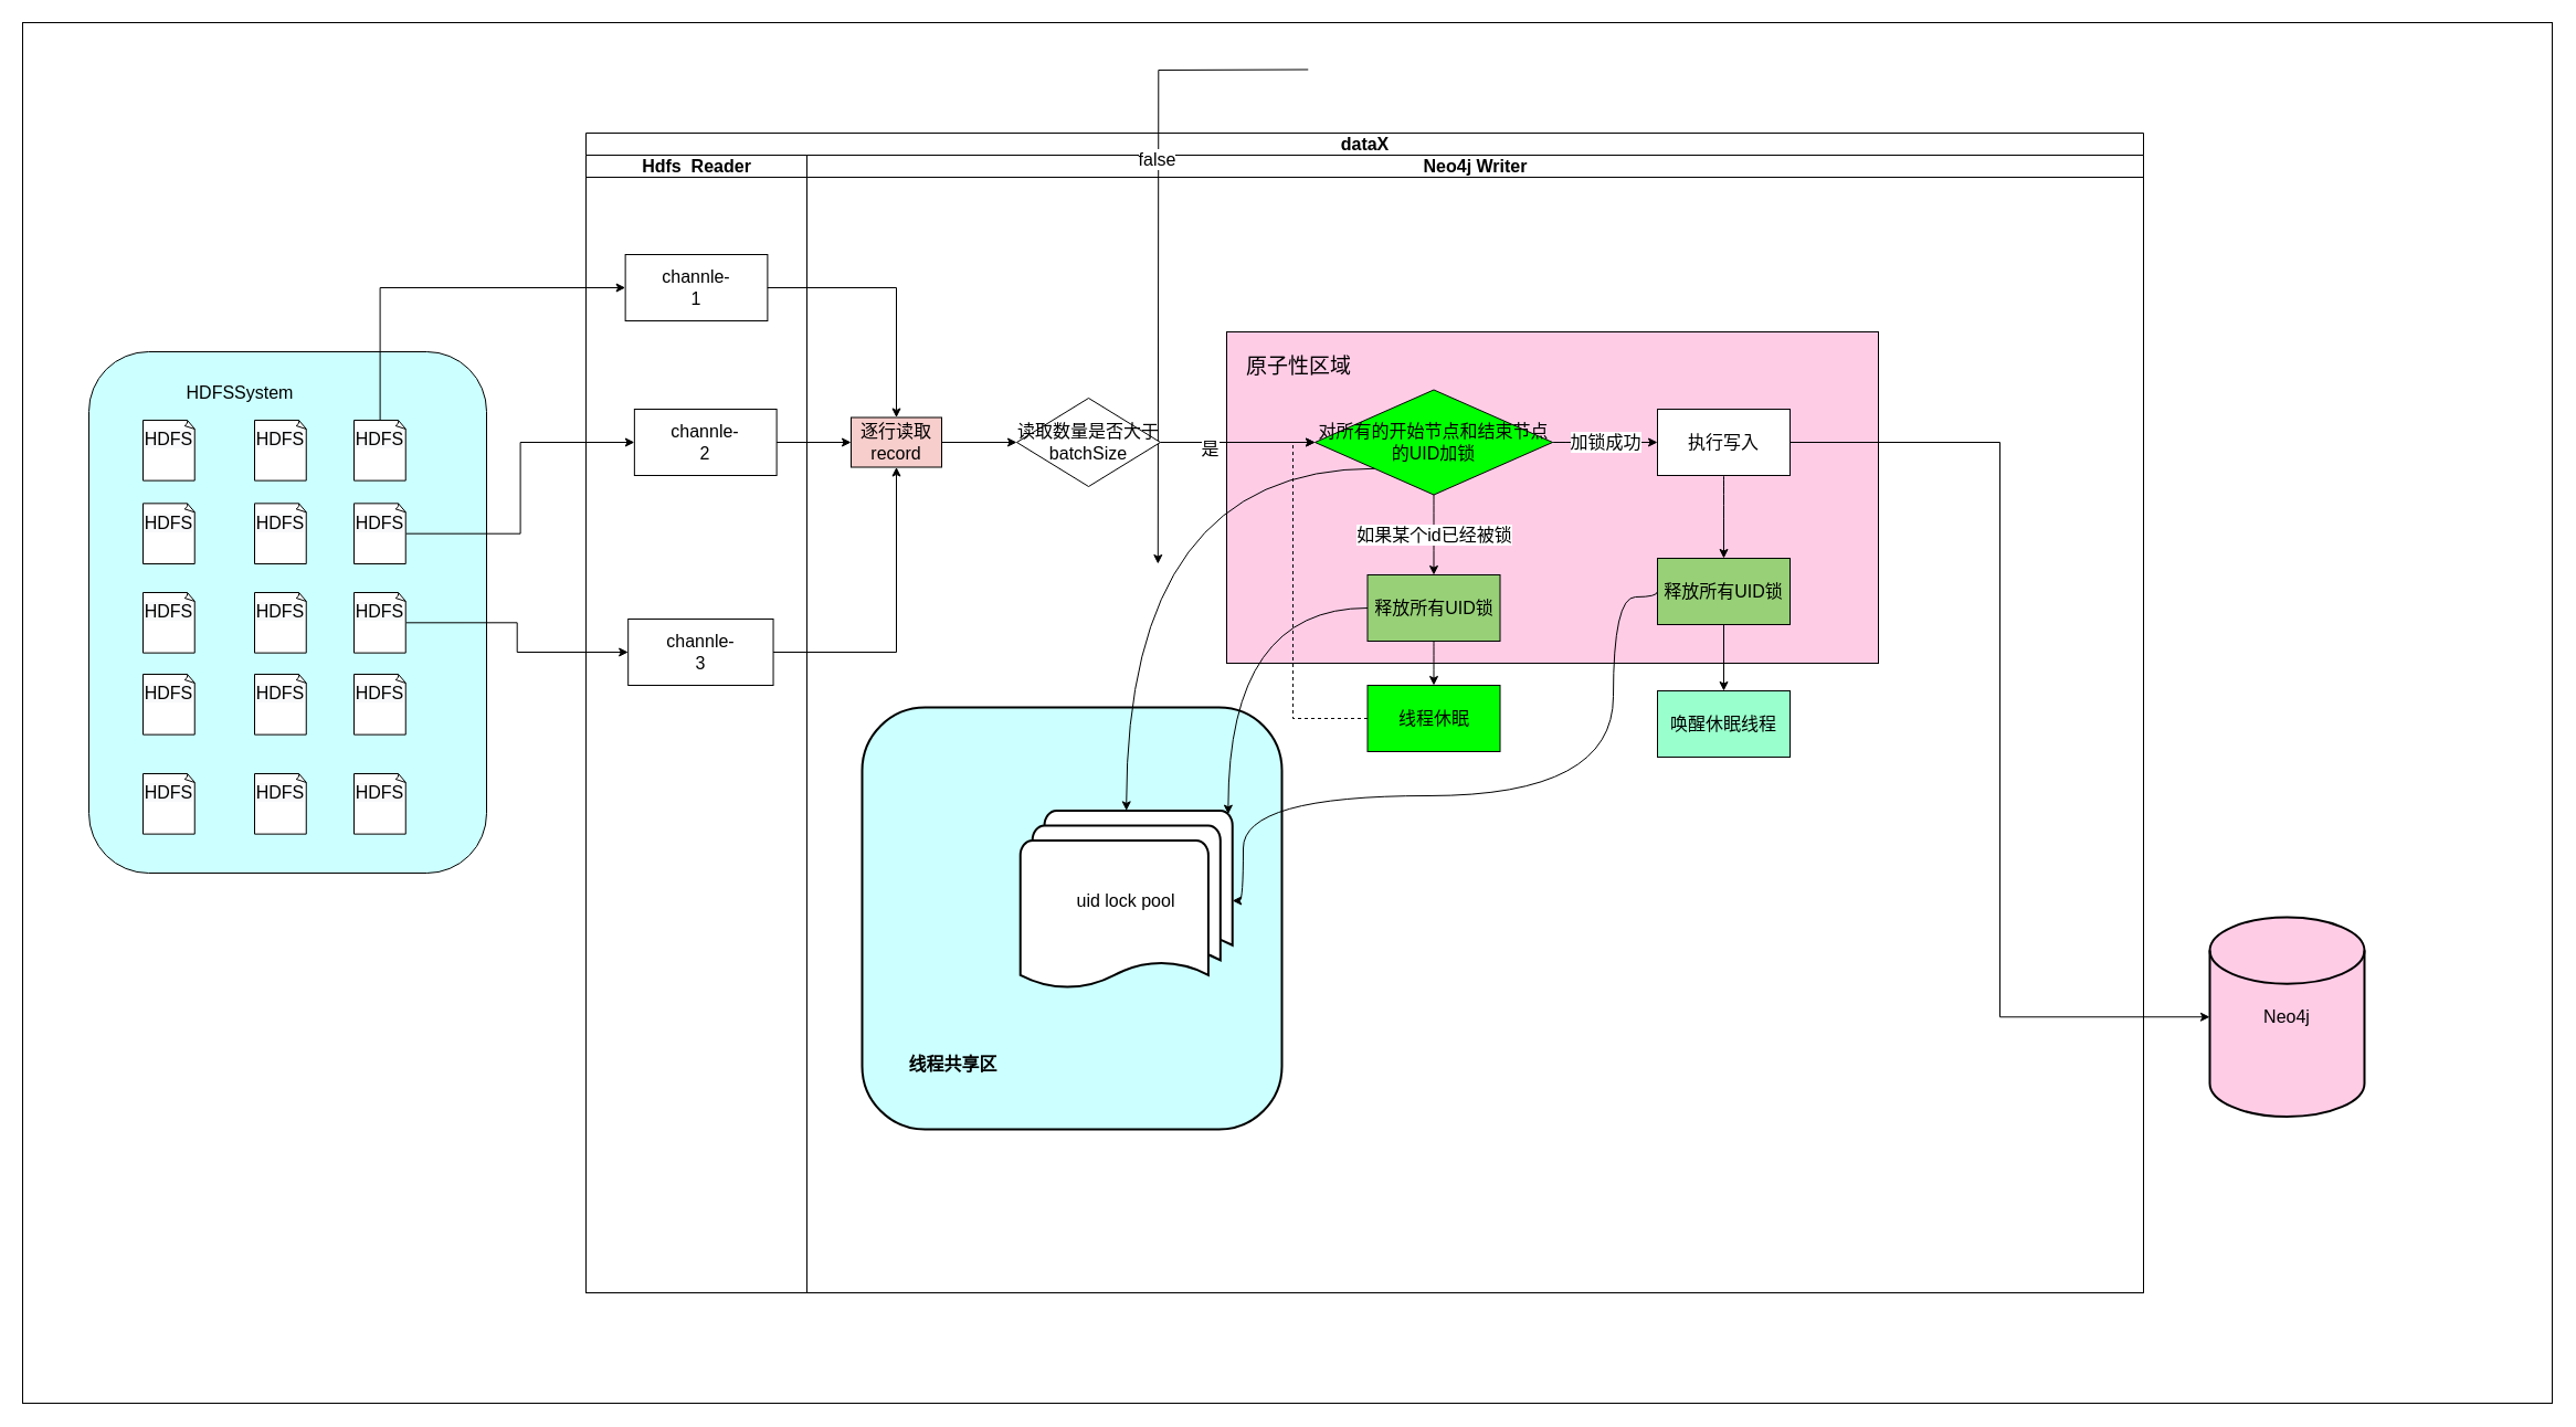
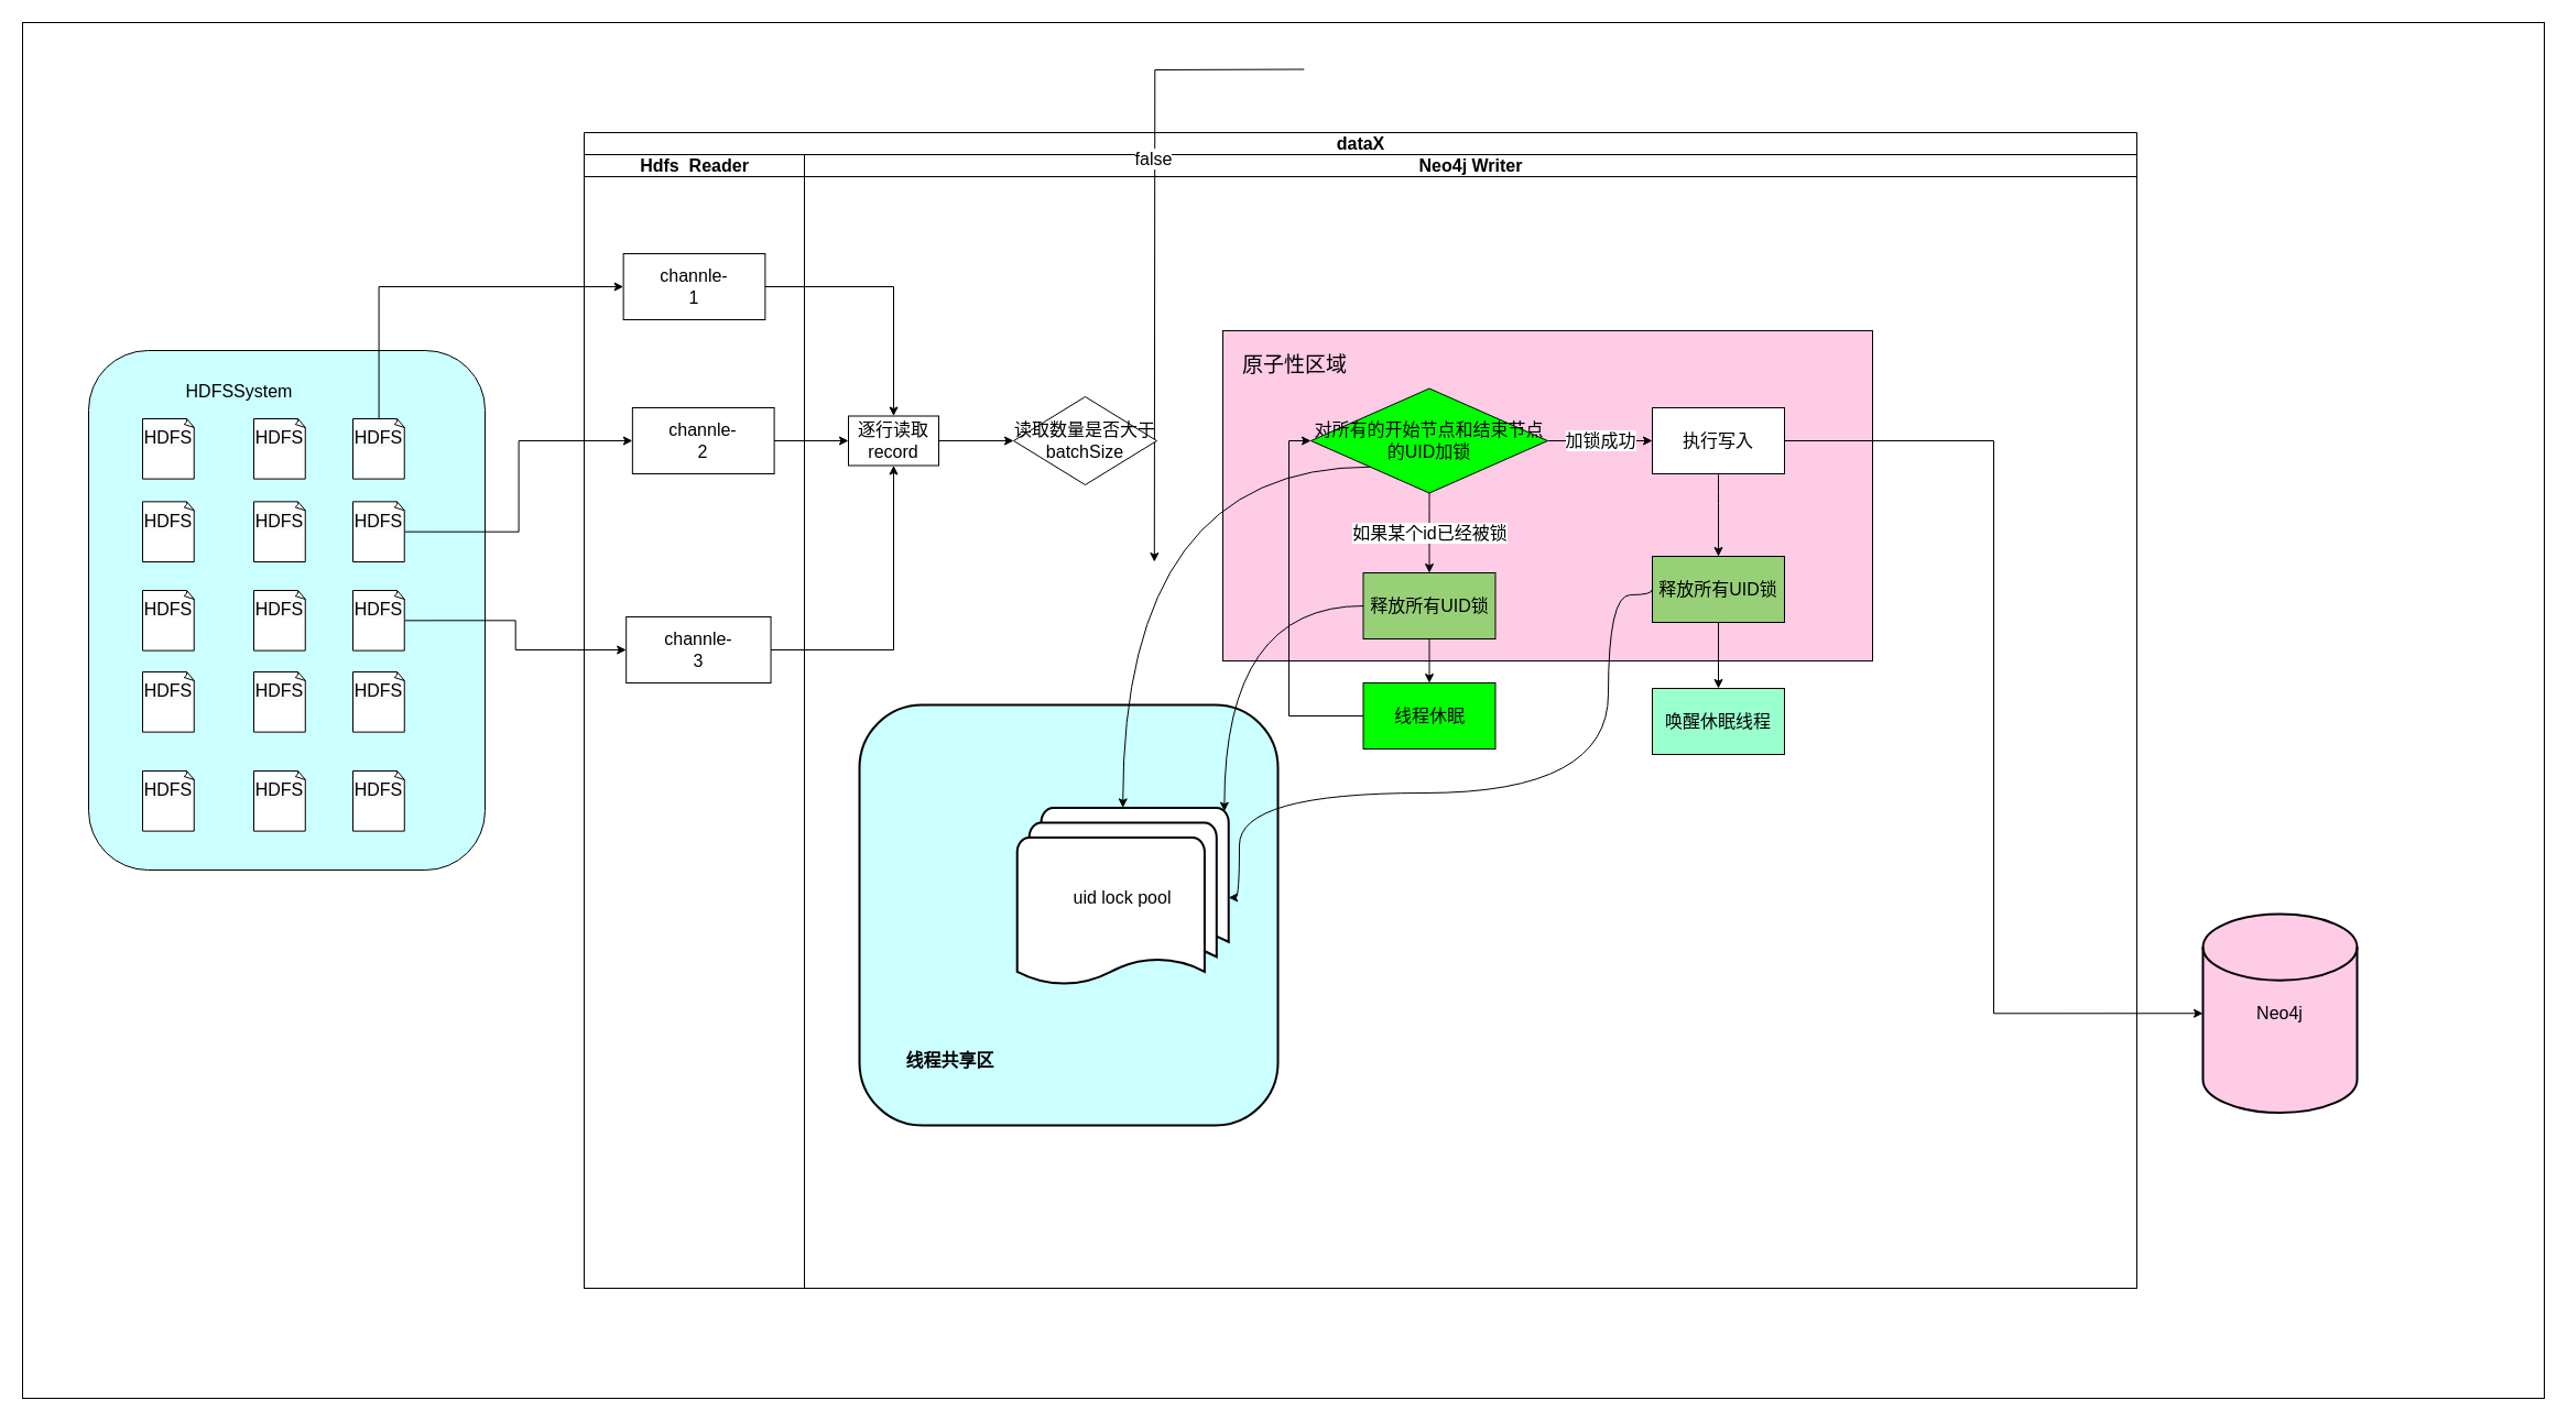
- <mxCell id="17" value="逐行读取record" style="rounded=0;whiteSpace=wrap;html=1;fontSize=16;fillColor=#f8cecc;" vertex="1" parent="15"><mxGeometry x="40" y="237.5" width="82" height="45" as="geometry" /></mxCell>
+ <mxCell id="17" value="逐行读取record" style="rounded=0;whiteSpace=wrap;html=1;fontSize=16;" vertex="1" parent="15"><mxGeometry x="40" y="237.5" width="82" height="45" as="geometry" /></mxCell>
- <mxCell id="26" value="" style="edgeStyle=orthogonalEdgeStyle;rounded=0;orthogonalLoop=1;jettySize=auto;html=1;entryX=0;entryY=0.5;entryDx=0;entryDy=0;exitX=1;exitY=0.5;exitDx=0;exitDy=0;fontSize=16;" edge="1" parent="15" source="38" target="30"><mxGeometry relative="1" as="geometry"><mxPoint x="340" y="260" as="sourcePoint" /><mxPoint x="420" y="260" as="targetPoint" /></mxGeometry></mxCell>
- <mxCell id="27" value="是" style="edgeLabel;html=1;align=center;verticalAlign=middle;resizable=0;points=[];fontSize=16;" vertex="1" connectable="0" parent="26"><mxGeometry x="-0.378" y="-5" relative="1" as="geometry"><mxPoint as="offset" /></mxGeometry></mxCell>
- <mxCell id="33" style="edgeStyle=orthogonalEdgeStyle;rounded=0;orthogonalLoop=1;jettySize=auto;html=1;exitX=0;exitY=0.5;exitDx=0;exitDy=0;entryX=0;entryY=0.5;entryDx=0;entryDy=0;fontSize=16;dashed=1;" edge="1" parent="15" source="40" target="30"><mxGeometry relative="1" as="geometry" /></mxCell>
+ <mxCell id="33" style="edgeStyle=orthogonalEdgeStyle;rounded=0;orthogonalLoop=1;jettySize=auto;html=1;exitX=0;exitY=0.5;exitDx=0;exitDy=0;entryX=0;entryY=0.5;entryDx=0;entryDy=0;fontSize=16;" edge="1" parent="15" source="40" target="30"><mxGeometry relative="1" as="geometry" /></mxCell>
